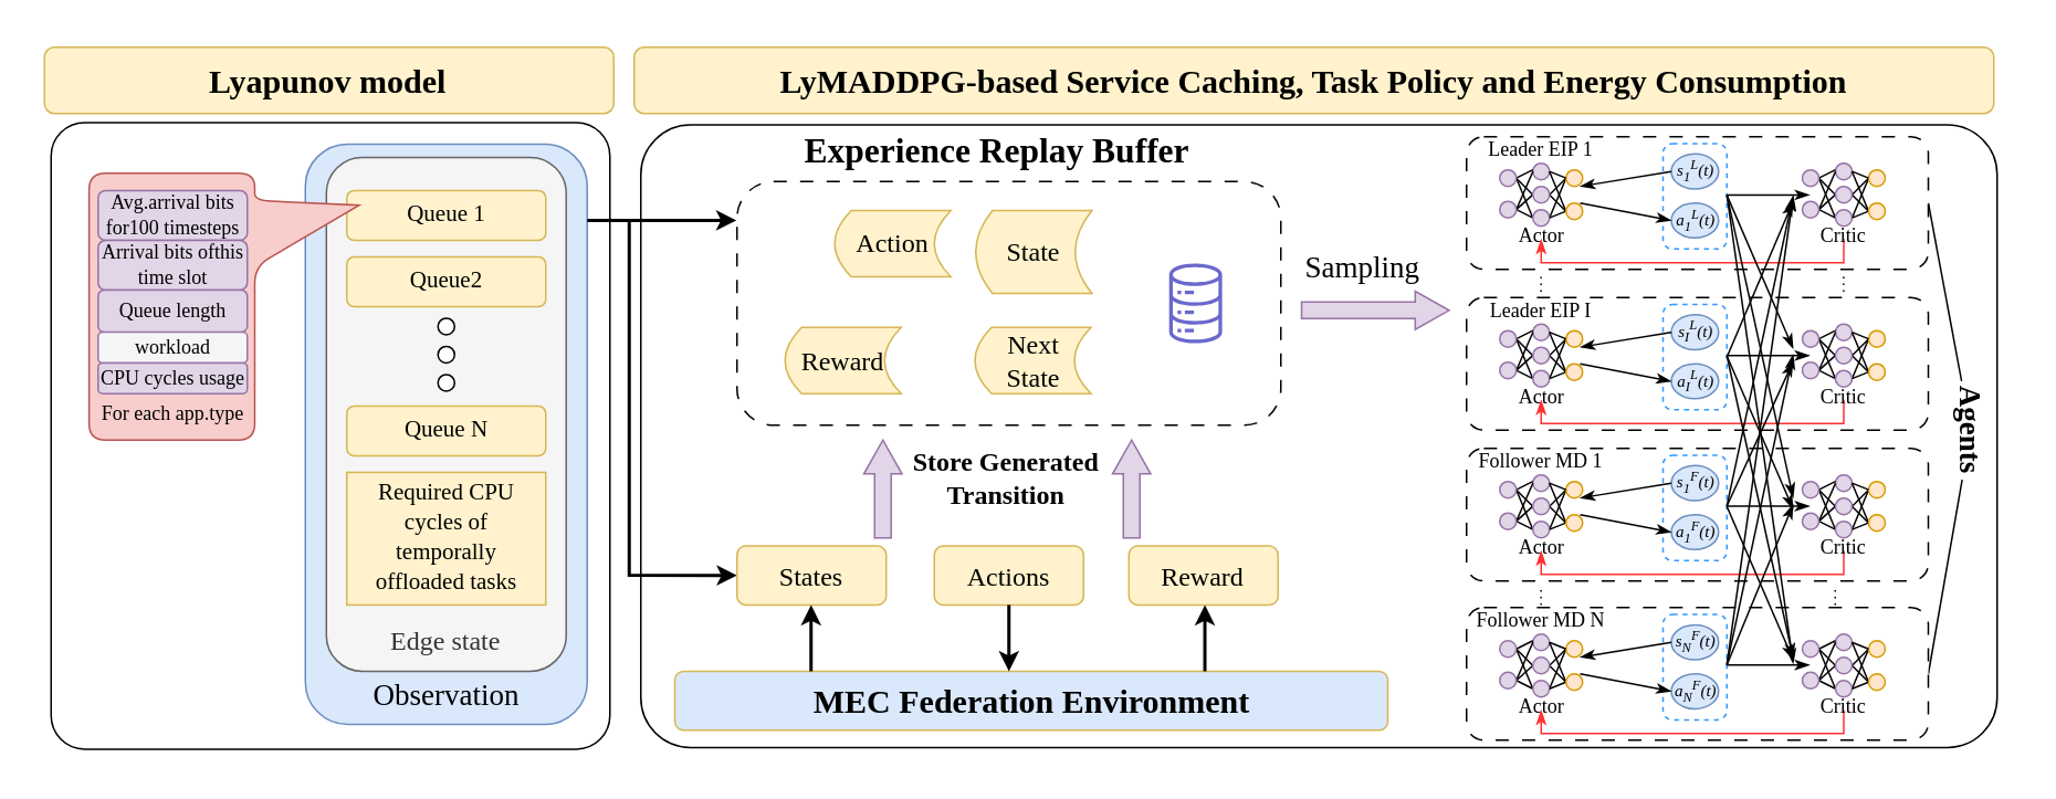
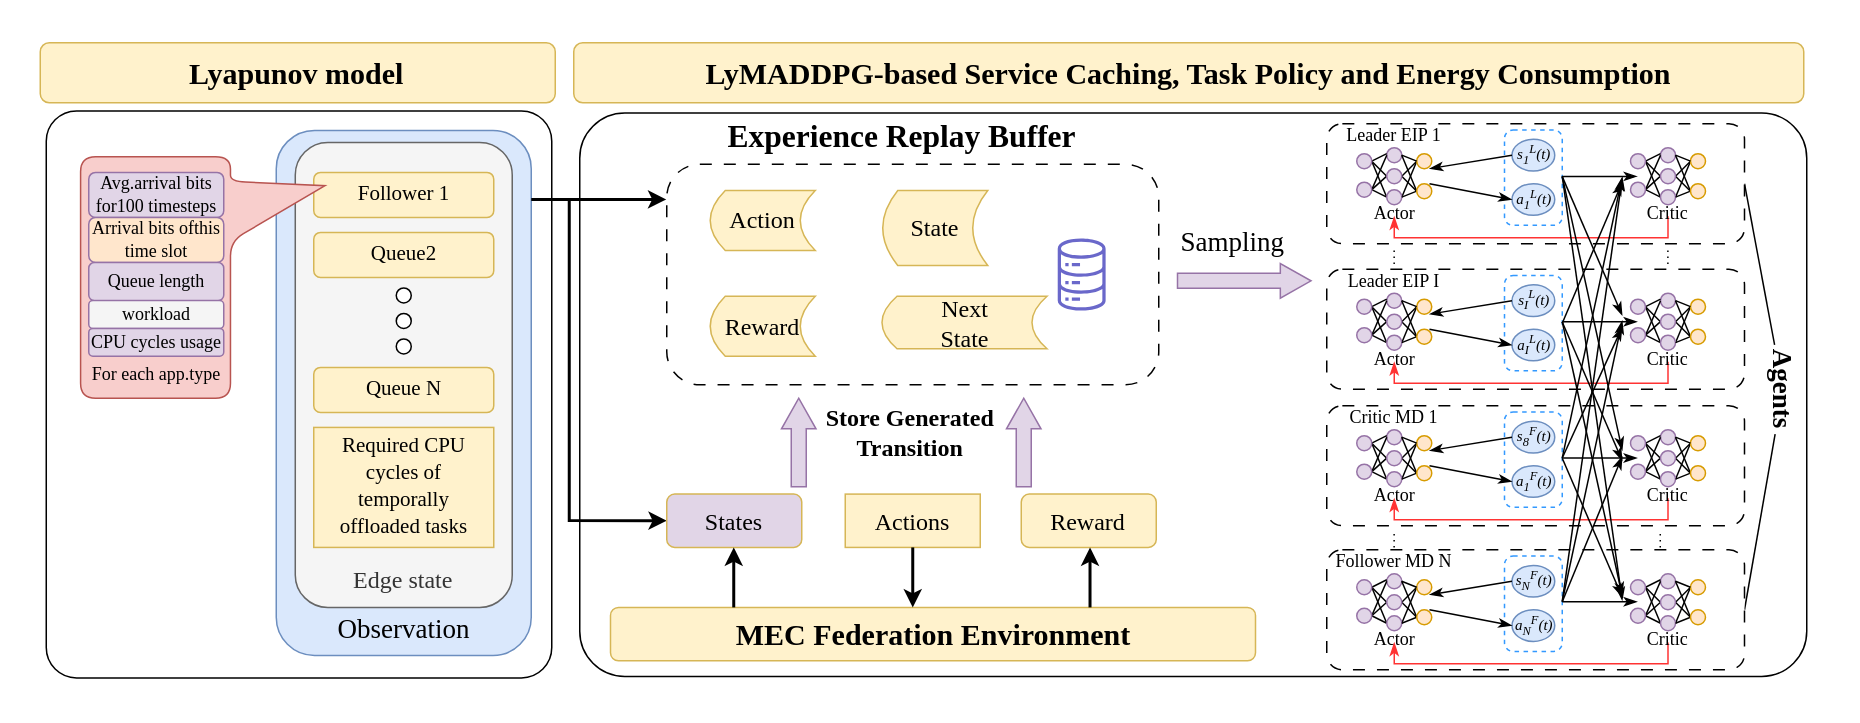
- <mxCell id="9" value="&lt;font style=&quot;font-size: 14px;&quot; face=&quot;Times New Roman&quot;&gt;Queue 1&lt;/font&gt;" style="rounded=1;whiteSpace=wrap;html=1;fillColor=#fff2cc;strokeColor=#d6b656;" vertex="1" parent="1"><mxGeometry x="208.67" y="114.45" width="120" height="30" as="geometry" /></mxCell>
+ <mxCell id="9" value="&lt;font style=&quot;font-size: 14px;&quot; face=&quot;Times New Roman&quot;&gt;Follower 1&lt;/font&gt;" style="rounded=1;whiteSpace=wrap;html=1;fillColor=#fff2cc;strokeColor=#d6b656;" vertex="1" parent="1"><mxGeometry x="208.67" y="114.45" width="120" height="30" as="geometry" /></mxCell>
- <mxCell id="25" value="&lt;font face=&quot;Times New Roman&quot; style=&quot;font-size: 16px;&quot;&gt;Action&lt;/font&gt;" style="shape=dataStorage;whiteSpace=wrap;html=1;fixedSize=1;size=10;fillColor=#fff2cc;strokeColor=#d6b656;" vertex="1" parent="1"><mxGeometry x="503" y="126.45" width="70" height="40" as="geometry" /></mxCell>
+ <mxCell id="25" value="&lt;font face=&quot;Times New Roman&quot; style=&quot;font-size: 16px;&quot;&gt;Action&lt;/font&gt;" style="shape=dataStorage;whiteSpace=wrap;html=1;fixedSize=1;size=10;fillColor=#fff2cc;strokeColor=#d6b656;" vertex="1" parent="1"><mxGeometry x="473" y="126.45" width="70" height="40" as="geometry" /></mxCell>
- <mxCell id="17" value="&lt;font face=&quot;Times New Roman&quot;&gt;&lt;span style=&quot;font-size: 12px;&quot;&gt;Arrival bits ofthis time slot&lt;/span&gt;&lt;/font&gt;" style="rounded=1;whiteSpace=wrap;html=1;fillColor=#e1d5e7;strokeColor=#9673a6;" vertex="1" parent="1"><mxGeometry x="58.67" y="144.45" width="90" height="30" as="geometry" /></mxCell>
+ <mxCell id="17" value="&lt;font face=&quot;Times New Roman&quot;&gt;&lt;span style=&quot;font-size: 12px;&quot;&gt;Arrival bits ofthis time slot&lt;/span&gt;&lt;/font&gt;" style="rounded=1;whiteSpace=wrap;html=1;fillColor=#ffe6cc;strokeColor=#9673a6;" vertex="1" parent="1"><mxGeometry x="58.67" y="144.45" width="90" height="30" as="geometry" /></mxCell>
- <mxCell id="28" value="&lt;font face=&quot;Times New Roman&quot; style=&quot;font-size: 16px;&quot;&gt;Next&lt;/font&gt;&lt;div style=&quot;font-size: 16px;&quot;&gt;&lt;font face=&quot;Times New Roman&quot; style=&quot;font-size: 16px;&quot;&gt;State&lt;/font&gt;&lt;/div&gt;" style="shape=dataStorage;whiteSpace=wrap;html=1;fixedSize=1;size=10;fillColor=#fff2cc;strokeColor=#d6b656;" vertex="1" parent="1"><mxGeometry x="587.5" y="197" width="70" height="40" as="geometry" /></mxCell>
+ <mxCell id="28" value="&lt;font face=&quot;Times New Roman&quot; style=&quot;font-size: 16px;&quot;&gt;Next&lt;/font&gt;&lt;div style=&quot;font-size: 16px;&quot;&gt;&lt;font face=&quot;Times New Roman&quot; style=&quot;font-size: 16px;&quot;&gt;State&lt;/font&gt;&lt;/div&gt;" style="shape=dataStorage;whiteSpace=wrap;html=1;fixedSize=1;size=10;fillColor=#fff2cc;strokeColor=#d6b656;" vertex="1" parent="1"><mxGeometry x="587.5" y="197" width="110" height="35" as="geometry" /></mxCell>
- <mxCell id="143" value="&lt;font face=&quot;Times New Roman&quot;&gt;Follower MD 1&lt;/font&gt;" style="text;html=1;align=center;verticalAlign=middle;whiteSpace=wrap;rounded=0;" vertex="1" parent="1"><mxGeometry x="884" y="262.95" width="90" height="30" as="geometry" /></mxCell>
+ <mxCell id="143" value="&lt;font face=&quot;Times New Roman&quot;&gt;Critic MD 1&lt;/font&gt;" style="text;html=1;align=center;verticalAlign=middle;whiteSpace=wrap;rounded=0;" vertex="1" parent="1"><mxGeometry x="884" y="262.95" width="90" height="30" as="geometry" /></mxCell>
- <mxCell id="165" value="&lt;i style=&quot;font-size: 10px;&quot;&gt;&lt;font style=&quot;font-size: 10px;&quot; face=&quot;Times New Roman&quot;&gt;s&lt;sub&gt;1&lt;/sub&gt;&lt;sup&gt;F&lt;/sup&gt;(t)&lt;/font&gt;&lt;/i&gt;" style="ellipse;whiteSpace=wrap;html=1;fillColor=#dae8fc;strokeColor=#6c8ebf;" vertex="1" parent="1"><mxGeometry x="1007.5" y="280.4" width="28.5" height="21.1" as="geometry" /></mxCell>
+ <mxCell id="165" value="&lt;i style=&quot;font-size: 10px;&quot;&gt;&lt;font style=&quot;font-size: 10px;&quot; face=&quot;Times New Roman&quot;&gt;s&lt;sub&gt;8&lt;/sub&gt;&lt;sup&gt;F&lt;/sup&gt;(t)&lt;/font&gt;&lt;/i&gt;" style="ellipse;whiteSpace=wrap;html=1;fillColor=#dae8fc;strokeColor=#6c8ebf;" vertex="1" parent="1"><mxGeometry x="1007.5" y="280.4" width="28.5" height="21.1" as="geometry" /></mxCell>
- <mxCell id="33" value="&lt;font style=&quot;font-size: 16px;&quot; face=&quot;Times New Roman&quot;&gt;States&lt;/font&gt;" style="rounded=1;whiteSpace=wrap;html=1;fillColor=#fff2cc;strokeColor=#d6b656;" vertex="1" parent="1"><mxGeometry x="444" y="328.9" width="90" height="35.55" as="geometry" /></mxCell>
+ <mxCell id="33" value="&lt;font style=&quot;font-size: 16px;&quot; face=&quot;Times New Roman&quot;&gt;States&lt;/font&gt;" style="rounded=1;whiteSpace=wrap;html=1;fillColor=#e1d5e7;strokeColor=#d6b656;" vertex="1" parent="1"><mxGeometry x="444" y="328.9" width="90" height="35.55" as="geometry" /></mxCell>
- <mxCell id="34" value="&lt;font face=&quot;Times New Roman&quot; style=&quot;font-size: 16px;&quot;&gt;Actions&lt;/font&gt;" style="rounded=1;whiteSpace=wrap;html=1;fillColor=#fff2cc;strokeColor=#d6b656;" vertex="1" parent="1"><mxGeometry x="563" y="328.9" width="90" height="35.55" as="geometry" /></mxCell>
+ <mxCell id="34" value="&lt;font face=&quot;Times New Roman&quot; style=&quot;font-size: 16px;&quot;&gt;Actions&lt;/font&gt;" style="whiteSpace=wrap;html=1;fillColor=#fff2cc;strokeColor=#d6b656;rounded=0;" vertex="1" parent="1"><mxGeometry x="563" y="328.9" width="90" height="35.55" as="geometry" /></mxCell>
- <mxCell id="32" value="&lt;font size=&quot;1&quot; style=&quot;&quot; face=&quot;Times New Roman&quot;&gt;&lt;b style=&quot;font-size: 20px;&quot;&gt;MEC Federation Environment&lt;/b&gt;&lt;/font&gt;" style="rounded=1;whiteSpace=wrap;html=1;fillColor=#dae8fc;strokeColor=#d6b656;" vertex="1" parent="1"><mxGeometry x="406.5" y="404.45" width="430" height="35.55" as="geometry" /></mxCell>
+ <mxCell id="32" value="&lt;font size=&quot;1&quot; style=&quot;&quot; face=&quot;Times New Roman&quot;&gt;&lt;b style=&quot;font-size: 20px;&quot;&gt;MEC Federation Environment&lt;/b&gt;&lt;/font&gt;" style="rounded=1;whiteSpace=wrap;html=1;fillColor=#fff2cc;strokeColor=#d6b656;" vertex="1" parent="1"><mxGeometry x="406.5" y="404.45" width="430" height="35.55" as="geometry" /></mxCell>
